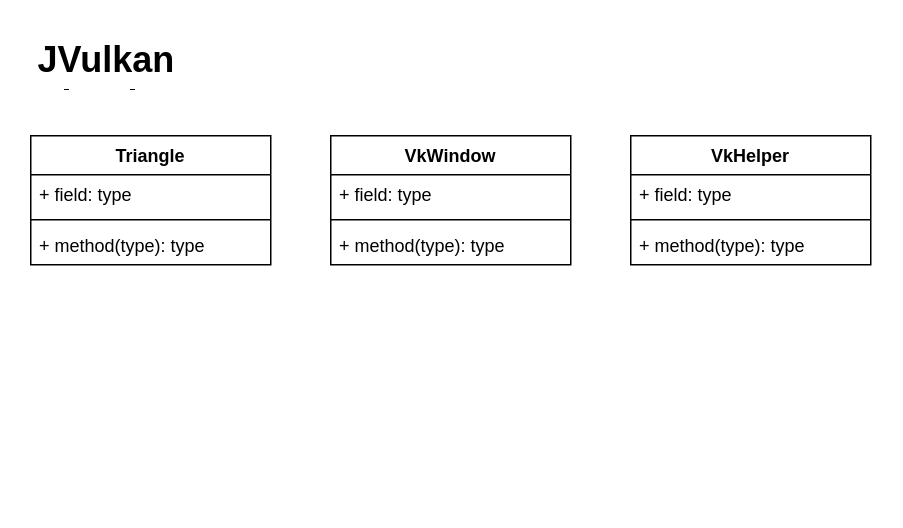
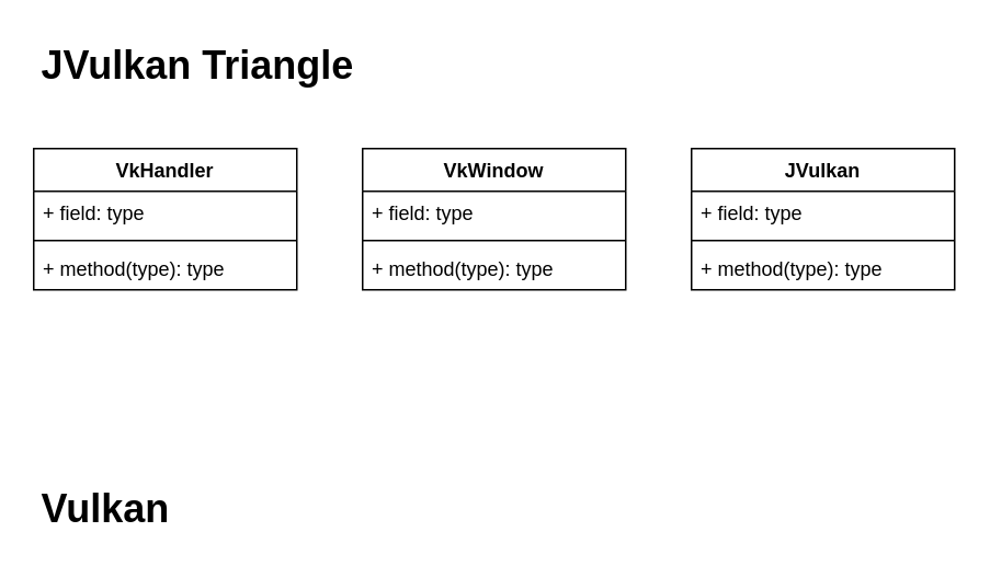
- <mxCell id="14" value="&lt;h1&gt;JVulkan VkHelper&lt;/h1&gt;" style="text;html=1;strokeColor=none;fillColor=none;spacing=5;spacingTop=-20;whiteSpace=wrap;overflow=hidden;rounded=0;" parent="1" vertex="1"><mxGeometry x="20" y="20" width="200" height="40" as="geometry" /></mxCell>
+ <mxCell id="14" value="&lt;h1&gt;JVulkan Triangle&lt;/h1&gt;" style="text;html=1;strokeColor=none;fillColor=none;spacing=5;spacingTop=-20;whiteSpace=wrap;overflow=hidden;rounded=0;" parent="1" vertex="1"><mxGeometry x="20" y="20" width="200" height="40" as="geometry" /></mxCell>
- <mxCell id="2" value="Triangle" style="swimlane;fontStyle=1;align=center;verticalAlign=top;childLayout=stackLayout;horizontal=1;startSize=26;horizontalStack=0;resizeParent=1;resizeParentMax=0;resizeLast=0;collapsible=1;marginBottom=0;whiteSpace=wrap;html=1;" parent="1" vertex="1"><mxGeometry x="20" y="90" width="160" height="86" as="geometry" /></mxCell>
+ <mxCell id="2" value="VkHandler" style="swimlane;fontStyle=1;align=center;verticalAlign=top;childLayout=stackLayout;horizontal=1;startSize=26;horizontalStack=0;resizeParent=1;resizeParentMax=0;resizeLast=0;collapsible=1;marginBottom=0;whiteSpace=wrap;html=1;" parent="1" vertex="1"><mxGeometry x="20" y="90" width="160" height="86" as="geometry" /></mxCell>
- <mxCell id="10" value="VkHelper" style="swimlane;fontStyle=1;align=center;verticalAlign=top;childLayout=stackLayout;horizontal=1;startSize=26;horizontalStack=0;resizeParent=1;resizeParentMax=0;resizeLast=0;collapsible=1;marginBottom=0;whiteSpace=wrap;html=1;" parent="1" vertex="1"><mxGeometry x="420" y="90" width="160" height="86" as="geometry" /></mxCell>
+ <mxCell id="10" value="JVulkan" style="swimlane;fontStyle=1;align=center;verticalAlign=top;childLayout=stackLayout;horizontal=1;startSize=26;horizontalStack=0;resizeParent=1;resizeParentMax=0;resizeLast=0;collapsible=1;marginBottom=0;whiteSpace=wrap;html=1;" parent="1" vertex="1"><mxGeometry x="420" y="90" width="160" height="86" as="geometry" /></mxCell>
+ <mxCell id="15" value="&lt;h1&gt;Vulkan&amp;nbsp;&lt;/h1&gt;" style="text;html=1;strokeColor=none;fillColor=none;spacing=5;spacingTop=-20;whiteSpace=wrap;overflow=hidden;rounded=0;" parent="1" vertex="1"><mxGeometry x="20" y="290" width="100" height="40" as="geometry" /></mxCell>
